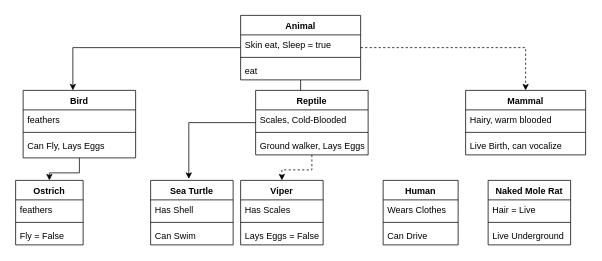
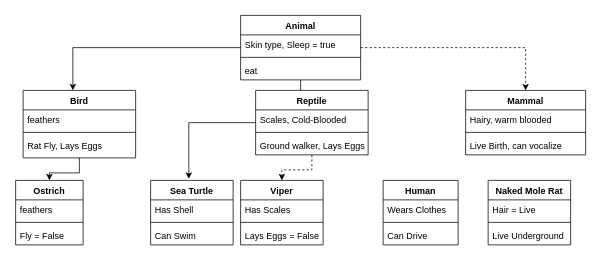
- <mxCell id="6" value="Skin eat, Sleep = true " style="text;strokeColor=none;fillColor=none;align=left;verticalAlign=top;spacingLeft=4;spacingRight=4;overflow=hidden;rotatable=0;points=[[0,0.5],[1,0.5]];portConstraint=eastwest;" parent="5" vertex="1"><mxGeometry y="26" width="160" height="26" as="geometry" /></mxCell>
+ <mxCell id="6" value="Skin type, Sleep = true " style="text;strokeColor=none;fillColor=none;align=left;verticalAlign=top;spacingLeft=4;spacingRight=4;overflow=hidden;rotatable=0;points=[[0,0.5],[1,0.5]];portConstraint=eastwest;" parent="5" vertex="1"><mxGeometry y="26" width="160" height="26" as="geometry" /></mxCell>
- <mxCell id="19" value="Can Fly, Lays Eggs" style="text;strokeColor=none;fillColor=none;align=left;verticalAlign=top;spacingLeft=4;spacingRight=4;overflow=hidden;rotatable=0;points=[[0,0.5],[1,0.5]];portConstraint=eastwest;" parent="16" vertex="1"><mxGeometry y="60" width="150" height="30" as="geometry" /></mxCell>
+ <mxCell id="19" value="Rat Fly, Lays Eggs" style="text;strokeColor=none;fillColor=none;align=left;verticalAlign=top;spacingLeft=4;spacingRight=4;overflow=hidden;rotatable=0;points=[[0,0.5],[1,0.5]];portConstraint=eastwest;" parent="16" vertex="1"><mxGeometry y="60" width="150" height="30" as="geometry" /></mxCell>
